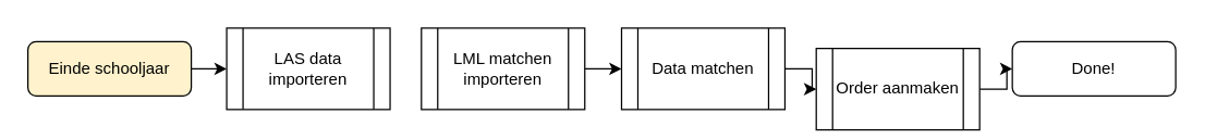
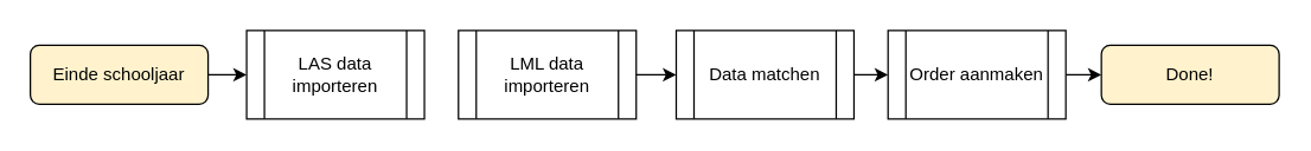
- <mxCell id="6" value="LML matchen importeren" style="shape=process;whiteSpace=wrap;html=1;backgroundOutline=1;" vertex="1" parent="1"><mxGeometry x="309" y="20" width="120" height="60" as="geometry" /></mxCell>
+ <mxCell id="6" value="LML data importeren" style="shape=process;whiteSpace=wrap;html=1;backgroundOutline=1;" vertex="1" parent="1"><mxGeometry x="309" y="20" width="120" height="60" as="geometry" /></mxCell>
- <mxCell id="11" value="Done!" style="rounded=1;whiteSpace=wrap;html=1;fontSize=12;glass=0;strokeWidth=1;shadow=0;" vertex="1" parent="1"><mxGeometry x="743" y="30" width="120" height="40" as="geometry" /></mxCell>
+ <mxCell id="11" value="Done!" style="rounded=1;whiteSpace=wrap;html=1;fontSize=12;glass=0;strokeWidth=1;shadow=0;fillColor=#fff2cc;" vertex="1" parent="1"><mxGeometry x="743" y="30" width="120" height="40" as="geometry" /></mxCell>
- <mxCell id="10" value="Order aanmaken" style="shape=process;whiteSpace=wrap;html=1;backgroundOutline=1;" vertex="1" parent="1"><mxGeometry x="599" y="35" width="120" height="60" as="geometry" /></mxCell>
+ <mxCell id="10" value="Order aanmaken" style="shape=process;whiteSpace=wrap;html=1;backgroundOutline=1;" vertex="1" parent="1"><mxGeometry x="599" y="20" width="120" height="60" as="geometry" /></mxCell>
